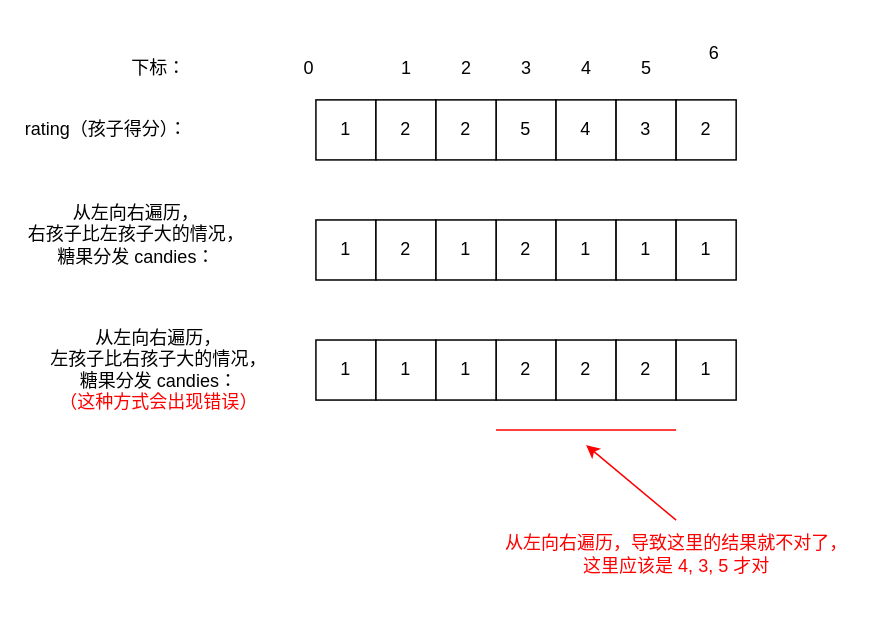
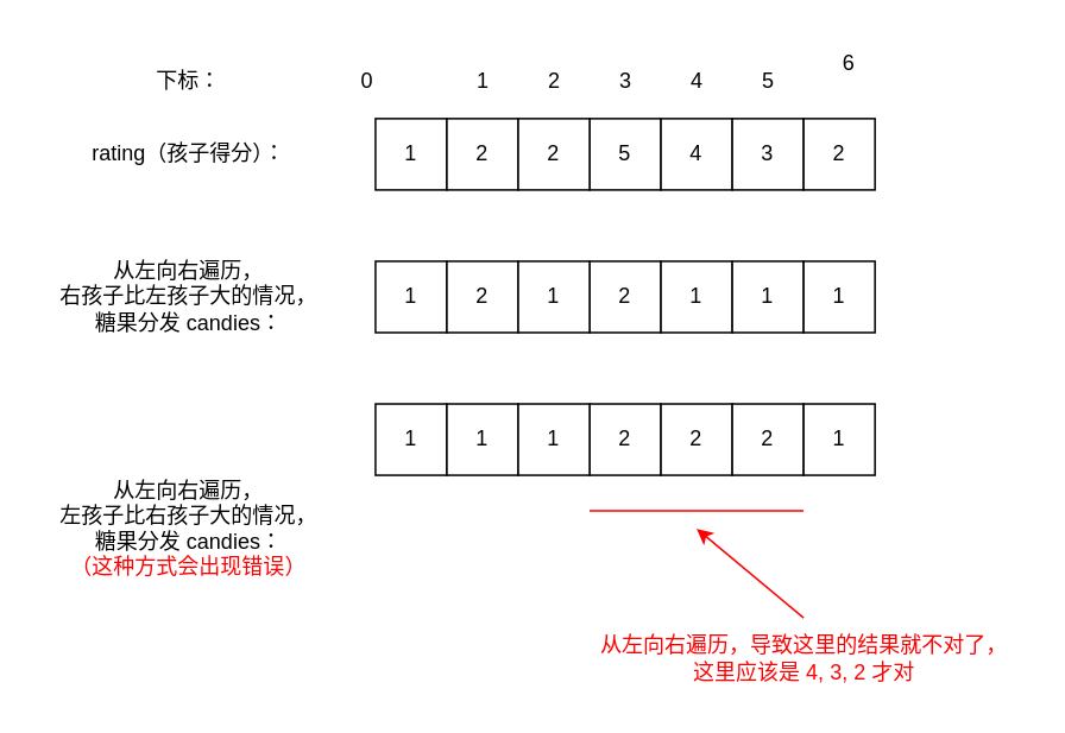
- <mxCell id="17" value="rating（孩子得分）：" style="text;html=1;align=center;verticalAlign=middle;resizable=0;points=[];autosize=1;strokeColor=none;fillColor=none;" vertex="1" parent="1"><mxGeometry x="5" y="71" width="130" height="30" as="geometry" /></mxCell>
+ <mxCell id="17" value="rating（孩子得分）：" style="text;html=1;align=center;verticalAlign=middle;resizable=0;points=[];autosize=1;strokeColor=none;fillColor=none;" vertex="1" parent="1"><mxGeometry x="40" y="71" width="130" height="30" as="geometry" /></mxCell>
- <mxCell id="25" value="从左向右遍历，&lt;div&gt;右孩子比左孩子大的情况，&lt;div&gt;糖果分发 candies：&lt;/div&gt;&lt;/div&gt;" style="text;html=1;align=center;verticalAlign=middle;resizable=0;points=[];autosize=1;strokeColor=none;fillColor=none;" vertex="1" parent="1"><mxGeometry x="5" y="126" width="170" height="60" as="geometry" /></mxCell>
+ <mxCell id="25" value="从左向右遍历，&lt;div&gt;右孩子比左孩子大的情况，&lt;div&gt;糖果分发 candies：&lt;/div&gt;&lt;/div&gt;" style="text;html=1;align=center;verticalAlign=middle;resizable=0;points=[];autosize=1;strokeColor=none;fillColor=none;" vertex="1" parent="1"><mxGeometry x="20" y="136" width="170" height="60" as="geometry" /></mxCell>
- <mxCell id="33" value="从左向右遍历，&lt;div&gt;左孩子比右孩子大的情况，&lt;div&gt;糖果分发 candies：&lt;br&gt;&lt;font color=&quot;#ff0000&quot;&gt;（这种方式会出现错误）&lt;/font&gt;&lt;/div&gt;&lt;/div&gt;" style="text;html=1;align=center;verticalAlign=middle;resizable=0;points=[];autosize=1;strokeColor=none;fillColor=none;" vertex="1" parent="1"><mxGeometry x="20" y="211" width="170" height="70" as="geometry" /></mxCell>
+ <mxCell id="33" value="从左向右遍历，&lt;div&gt;左孩子比右孩子大的情况，&lt;div&gt;糖果分发 candies：&lt;br&gt;&lt;font color=&quot;#ff0000&quot;&gt;（这种方式会出现错误）&lt;/font&gt;&lt;/div&gt;&lt;/div&gt;" style="text;html=1;align=center;verticalAlign=middle;resizable=0;points=[];autosize=1;strokeColor=none;fillColor=none;" vertex="1" parent="1"><mxGeometry x="20" y="261" width="170" height="70" as="geometry" /></mxCell>
- <mxCell id="36" value="从左向右遍历，导致这里的结果就不对了，&lt;div&gt;这里应该是 4, 3, 5 才对&lt;/div&gt;" style="text;html=1;align=center;verticalAlign=middle;resizable=0;points=[];autosize=1;strokeColor=none;fillColor=none;fontColor=#FF0000;" vertex="1" parent="1"><mxGeometry x="325" y="349" width="250" height="40" as="geometry" /></mxCell>
+ <mxCell id="36" value="从左向右遍历，导致这里的结果就不对了，&lt;div&gt;这里应该是 4, 3, 2 才对&lt;/div&gt;" style="text;html=1;align=center;verticalAlign=middle;resizable=0;points=[];autosize=1;strokeColor=none;fillColor=none;fontColor=#FF0000;" vertex="1" parent="1"><mxGeometry x="325" y="349" width="250" height="40" as="geometry" /></mxCell>
